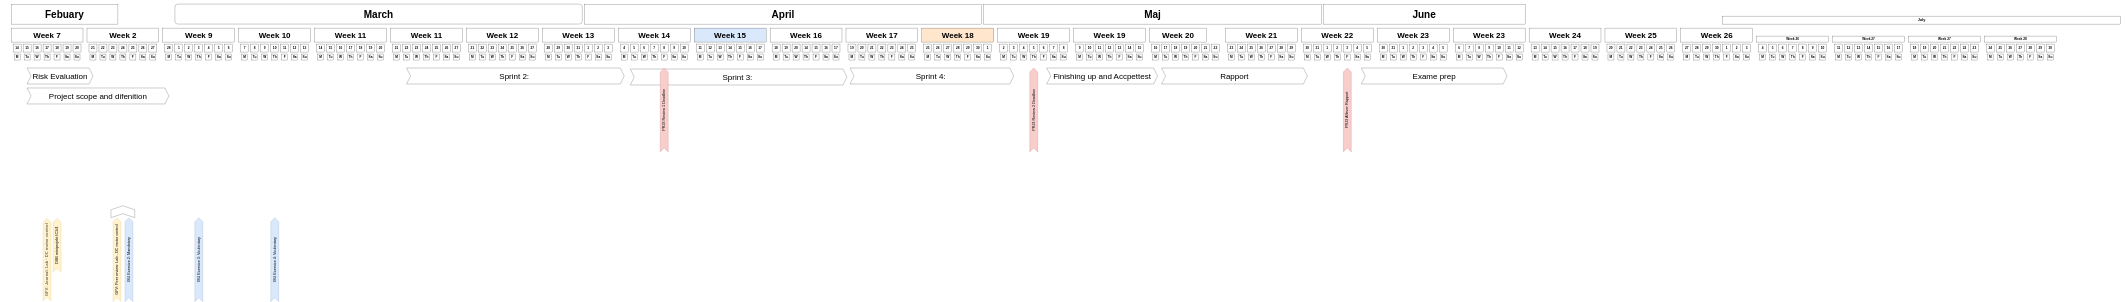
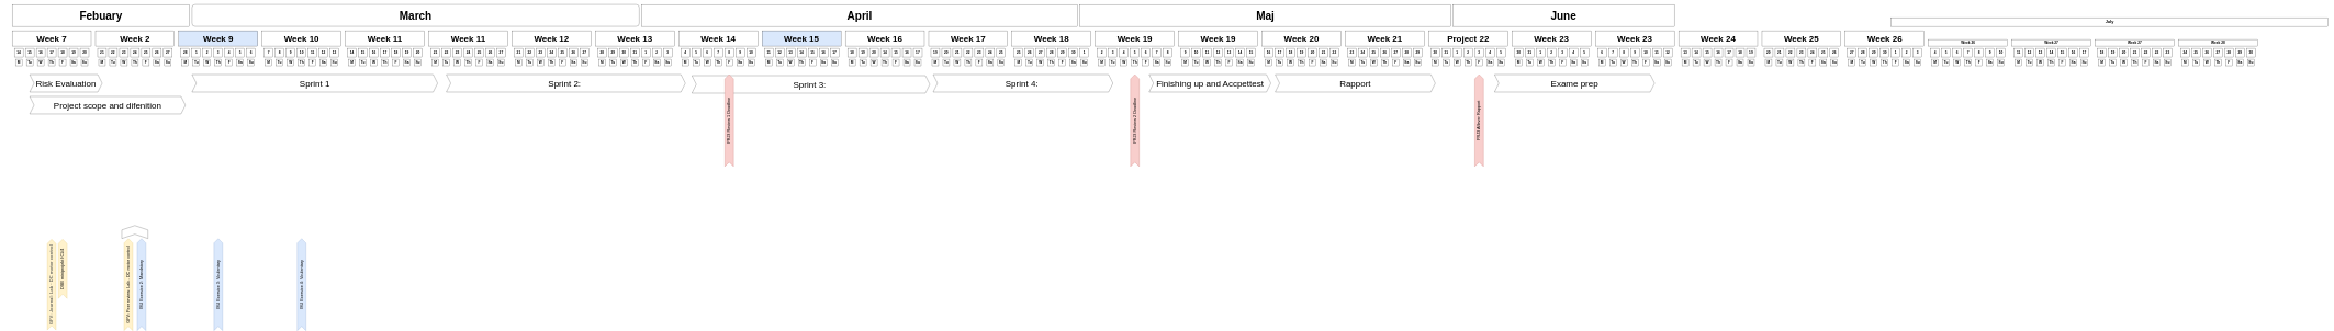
- <mxCell id="137" value="&lt;b&gt;&lt;font style=&quot;font-size: 50px&quot;&gt;Febuary&lt;/font&gt;&lt;/b&gt;" style="rounded=0;whiteSpace=wrap;html=1;fontSize=16;" vertex="1" parent="1"><mxGeometry x="48" y="20" width="535" height="100" as="geometry" /></mxCell>
+ <mxCell id="137" value="&lt;b&gt;&lt;font style=&quot;font-size: 50px&quot;&gt;Febuary&lt;/font&gt;&lt;/b&gt;" style="rounded=0;whiteSpace=wrap;html=1;fontSize=16;" vertex="1" parent="1"><mxGeometry x="48" y="20" width="810" height="100" as="geometry" /></mxCell>
- <mxCell id="46" value="&lt;span style=&quot;font-size: 40px;&quot;&gt;&lt;b style=&quot;font-size: 40px;&quot;&gt;Week 9&lt;/b&gt;&lt;/span&gt;" style="rounded=0;whiteSpace=wrap;html=1;fontSize=40;" vertex="1" parent="1"><mxGeometry x="808" y="140" width="360" height="70" as="geometry" /></mxCell>
+ <mxCell id="46" value="&lt;span style=&quot;font-size: 40px;&quot;&gt;&lt;b style=&quot;font-size: 40px;&quot;&gt;Week 9&lt;/b&gt;&lt;/span&gt;" style="rounded=0;whiteSpace=wrap;html=1;fontSize=40;fillColor=#dae8fc;" vertex="1" parent="1"><mxGeometry x="808" y="140" width="360" height="70" as="geometry" /></mxCell>
- <mxCell id="199" value="&lt;span style=&quot;font-size: 40px;&quot;&gt;&lt;b style=&quot;font-size: 40px;&quot;&gt;Week 18&lt;/b&gt;&lt;/span&gt;" style="rounded=0;whiteSpace=wrap;html=1;fontSize=40;fillColor=#ffe6cc;" vertex="1" parent="1"><mxGeometry x="4608" y="140" width="360" height="70" as="geometry" /></mxCell>
+ <mxCell id="199" value="&lt;span style=&quot;font-size: 40px;&quot;&gt;&lt;b style=&quot;font-size: 40px;&quot;&gt;Week 18&lt;/b&gt;&lt;/span&gt;" style="rounded=0;whiteSpace=wrap;html=1;fontSize=40;" vertex="1" parent="1"><mxGeometry x="4608" y="140" width="360" height="70" as="geometry" /></mxCell>
- <mxCell id="245" value="&lt;span style=&quot;font-size: 40px;&quot;&gt;&lt;b style=&quot;font-size: 40px;&quot;&gt;Week 20&lt;/b&gt;&lt;/span&gt;" style="rounded=0;whiteSpace=wrap;html=1;fontSize=40;" vertex="1" parent="1"><mxGeometry x="5748" y="140" width="285" height="70" as="geometry" /></mxCell>
+ <mxCell id="245" value="&lt;span style=&quot;font-size: 40px;&quot;&gt;&lt;b style=&quot;font-size: 40px;&quot;&gt;Week 20&lt;/b&gt;&lt;/span&gt;" style="rounded=0;whiteSpace=wrap;html=1;fontSize=40;" vertex="1" parent="1"><mxGeometry x="5748" y="140" width="360" height="70" as="geometry" /></mxCell>
- <mxCell id="275" value="&lt;span style=&quot;font-size: 40px;&quot;&gt;&lt;b style=&quot;font-size: 40px;&quot;&gt;Week 22&lt;/b&gt;&lt;/span&gt;" style="rounded=0;whiteSpace=wrap;html=1;fontSize=40;" vertex="1" parent="1"><mxGeometry x="6508" y="140" width="360" height="70" as="geometry" /></mxCell>
+ <mxCell id="275" value="&lt;span style=&quot;font-size: 40px;&quot;&gt;&lt;b style=&quot;font-size: 40px;&quot;&gt;Project 22&lt;/b&gt;&lt;/span&gt;" style="rounded=0;whiteSpace=wrap;html=1;fontSize=40;" vertex="1" parent="1"><mxGeometry x="6508" y="140" width="360" height="70" as="geometry" /></mxCell>
+ <mxCell id="428" value="Sprint 1" style="shape=step;perimeter=stepPerimeter;whiteSpace=wrap;html=1;fixedSize=1;fontSize=40;" vertex="1" parent="1"><mxGeometry x="868" y="340" width="1120" height="80" as="geometry" /></mxCell>
